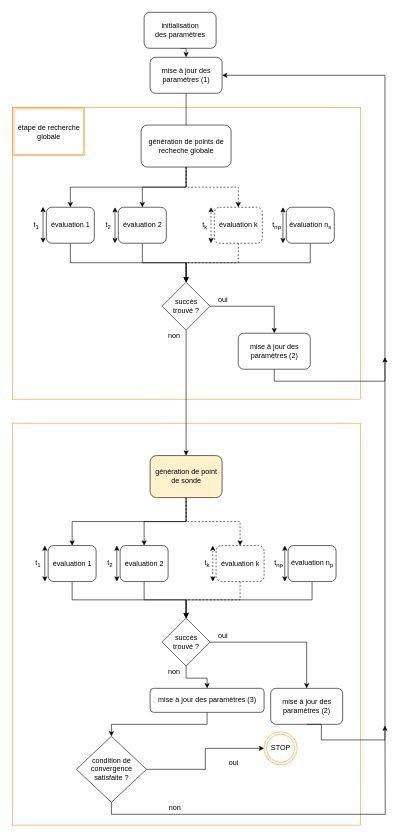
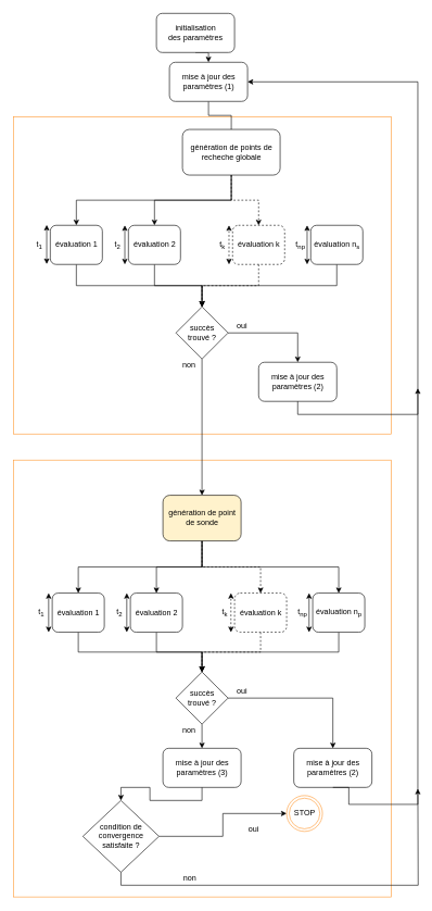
- <mxCell id="47" value="mise à jour des paramètres (1)" style="rounded=1;whiteSpace=wrap;html=1;" vertex="1" parent="1"><mxGeometry x="249.5" y="95" width="120" height="60" as="geometry" /></mxCell>
+ <mxCell id="47" value="mise à jour des paramètres (1)" style="rounded=1;whiteSpace=wrap;html=1;" vertex="1" parent="1"><mxGeometry x="259.5" y="95" width="120" height="60" as="geometry" /></mxCell>
- <mxCell id="71" value="étape de recherche globale" style="shape=ext;double=1;rounded=1;whiteSpace=wrap;html=1;strokeColor=#FF9933;fillColor=none;arcSize=0;" vertex="1" parent="1"><mxGeometry x="20.5" y="179" width="120" height="80" as="geometry" /></mxCell>
- <mxCell id="7" value="génération de points de recheche globale" style="rounded=1;whiteSpace=wrap;html=1;" vertex="1" parent="1"><mxGeometry x="234.5" y="208" width="150" height="70" as="geometry" /></mxCell>
+ <mxCell id="7" value="génération de points de recheche globale" style="rounded=1;whiteSpace=wrap;html=1;" vertex="1" parent="1"><mxGeometry x="279.5" y="198" width="150" height="70" as="geometry" /></mxCell>
+ <mxCell id="21" style="edgeStyle=orthogonalEdgeStyle;rounded=0;orthogonalLoop=1;jettySize=auto;html=1;exitX=0.5;exitY=1;exitDx=0;exitDy=0;entryX=0.5;entryY=0;entryDx=0;entryDy=0;" edge="1" parent="1" source="23" target="29"><mxGeometry relative="1" as="geometry" /></mxCell>
- <mxCell id="43" value="mise à jour des paramètres (3)" style="rounded=1;whiteSpace=wrap;html=1;fillColor=none;" vertex="1" parent="1"><mxGeometry x="249.5" y="1147" width="190" height="40" as="geometry" /></mxCell>
+ <mxCell id="43" value="mise à jour des paramètres (3)" style="rounded=1;whiteSpace=wrap;html=1;fillColor=none;" vertex="1" parent="1"><mxGeometry x="249.5" y="1147" width="120" height="60" as="geometry" /></mxCell>
